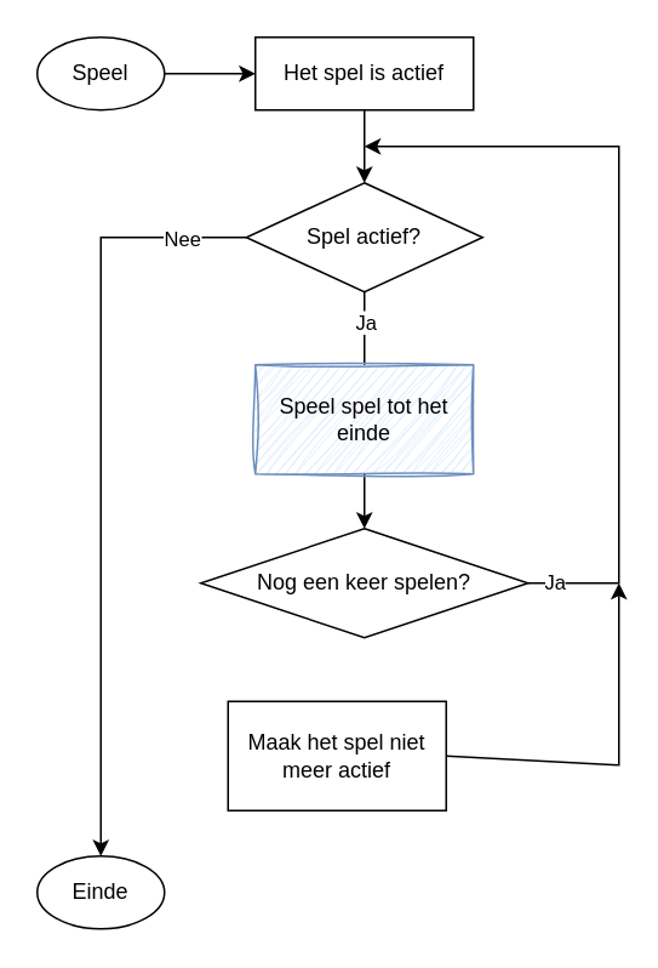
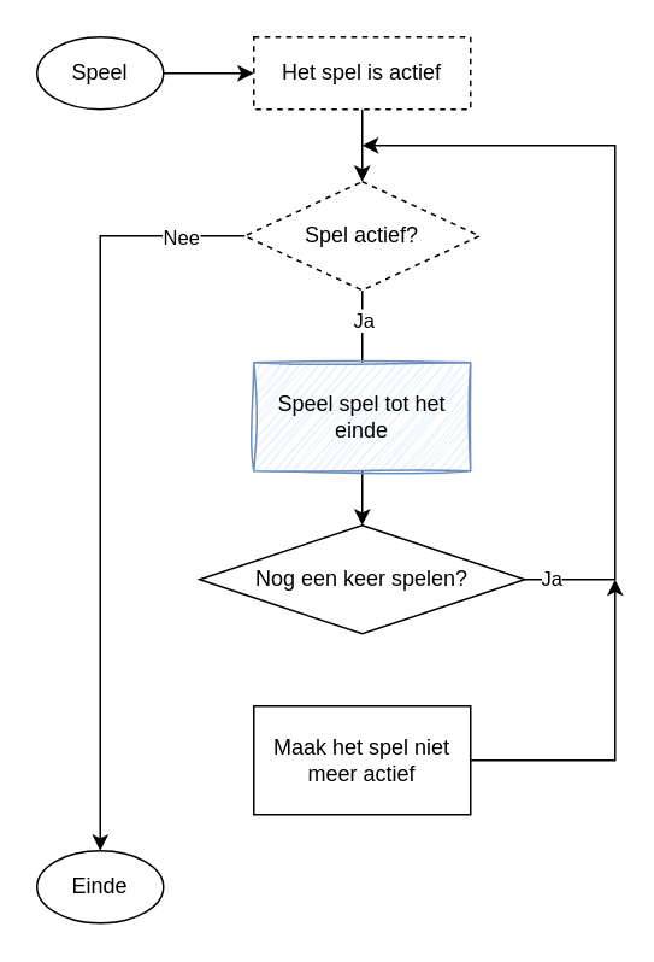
- <mxCell id="5" value="Het spel is actief" style="rounded=0;whiteSpace=wrap;html=1;" vertex="1" parent="1"><mxGeometry x="140" y="20" width="120" height="40" as="geometry" /></mxCell>
+ <mxCell id="5" value="Het spel is actief" style="rounded=0;whiteSpace=wrap;html=1;dashed=1;" vertex="1" parent="1"><mxGeometry x="140" y="20" width="120" height="40" as="geometry" /></mxCell>
- <mxCell id="8" value="Spel actief?" style="rhombus;whiteSpace=wrap;html=1;" vertex="1" parent="1"><mxGeometry x="135" y="100" width="130" height="60" as="geometry" /></mxCell>
+ <mxCell id="8" value="Spel actief?" style="rhombus;whiteSpace=wrap;html=1;dashed=1;" vertex="1" parent="1"><mxGeometry x="135" y="100" width="130" height="60" as="geometry" /></mxCell>
- <mxCell id="12" value="Maak het spel niet meer actief" style="whiteSpace=wrap;html=1;" vertex="1" parent="1"><mxGeometry x="125" y="385" width="120" height="60" as="geometry" /></mxCell>
+ <mxCell id="12" value="Maak het spel niet meer actief" style="whiteSpace=wrap;html=1;" vertex="1" parent="1"><mxGeometry x="140" y="390" width="120" height="60" as="geometry" /></mxCell>
